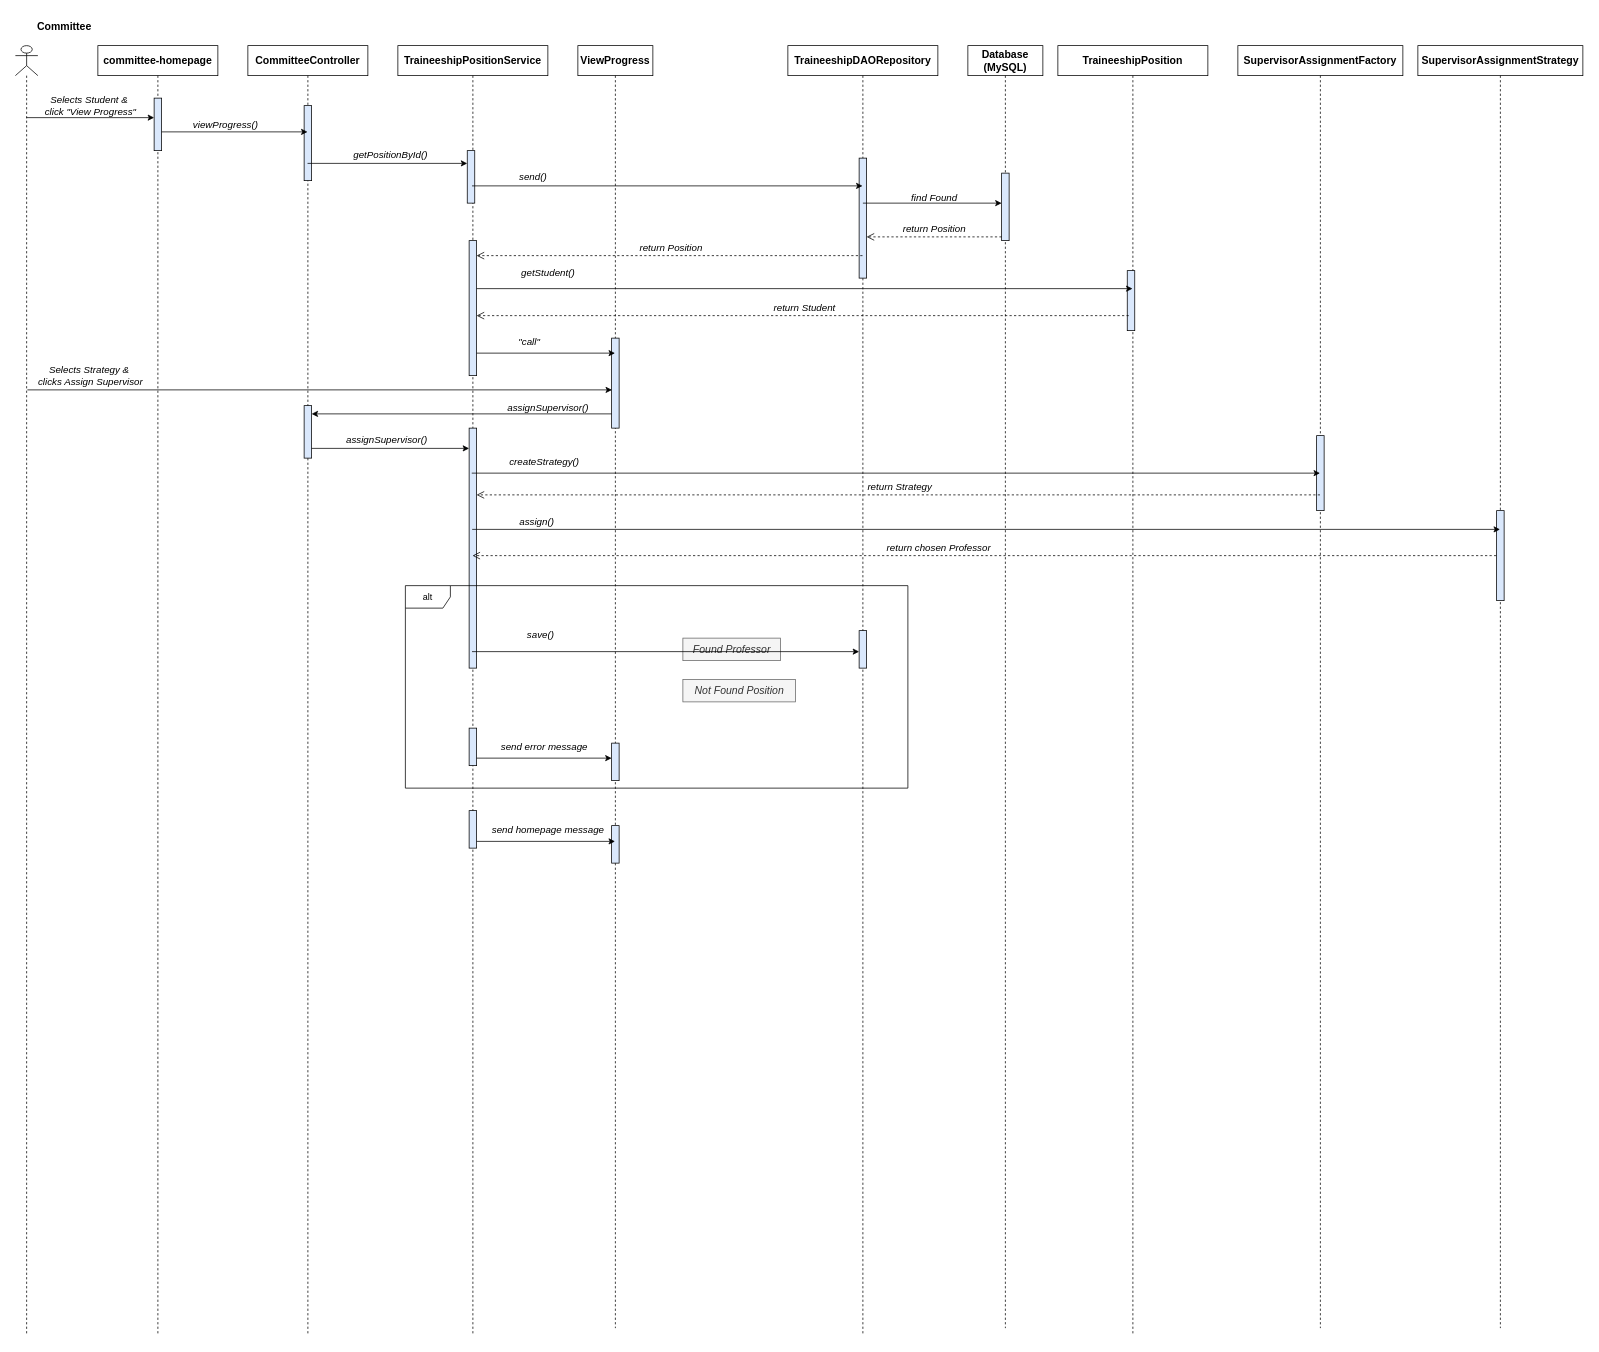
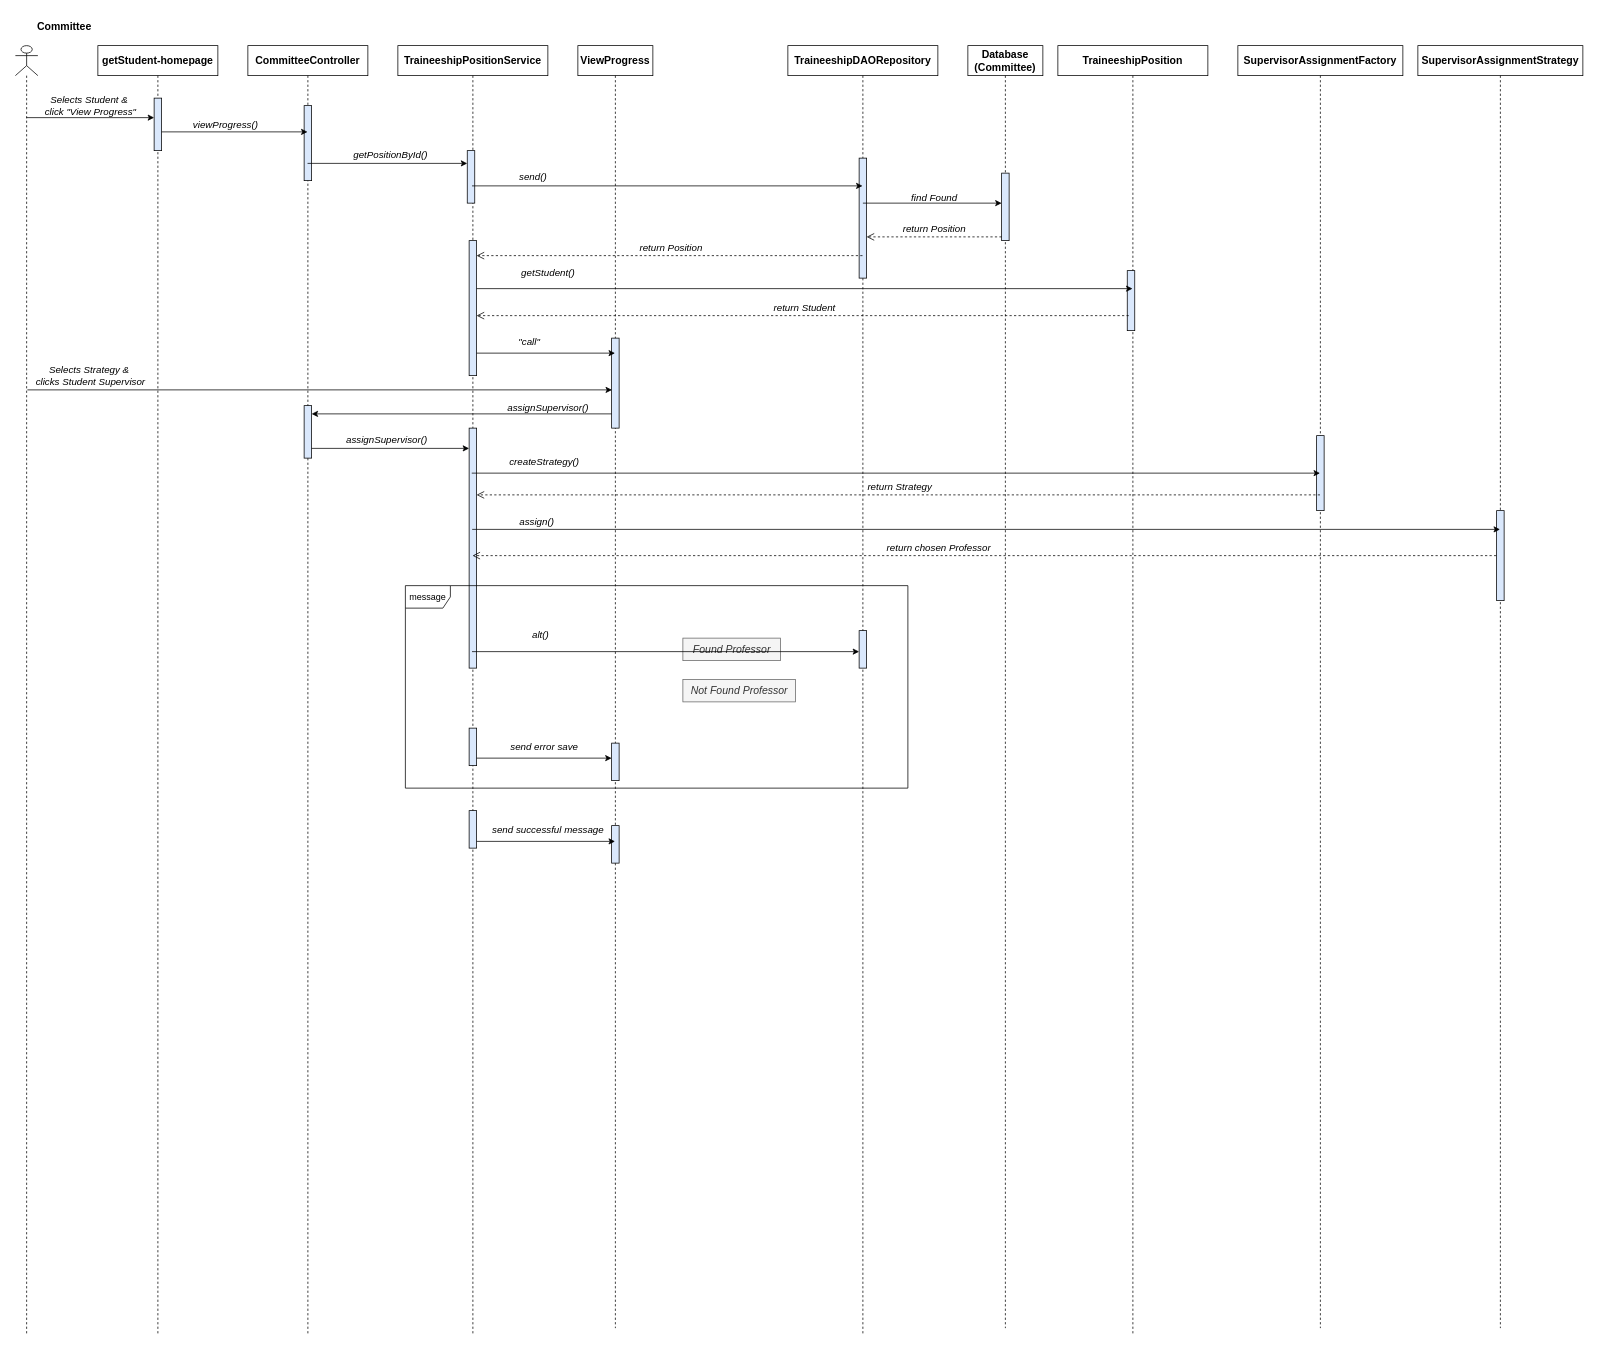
- <mxCell id="4" value="committee-homepage" style="shape=umlLifeline;perimeter=lifelinePerimeter;whiteSpace=wrap;html=1;container=1;dropTarget=0;collapsible=0;recursiveResize=0;outlineConnect=0;portConstraint=eastwest;newEdgeStyle={&quot;curved&quot;:0,&quot;rounded&quot;:0};fontSize=14;fontStyle=1" vertex="1" parent="1"><mxGeometry x="130" y="60" width="160" height="1720" as="geometry" /></mxCell>
+ <mxCell id="4" value="getStudent-homepage" style="shape=umlLifeline;perimeter=lifelinePerimeter;whiteSpace=wrap;html=1;container=1;dropTarget=0;collapsible=0;recursiveResize=0;outlineConnect=0;portConstraint=eastwest;newEdgeStyle={&quot;curved&quot;:0,&quot;rounded&quot;:0};fontSize=14;fontStyle=1" vertex="1" parent="1"><mxGeometry x="130" y="60" width="160" height="1720" as="geometry" /></mxCell>
- <mxCell id="24" value="Database (MySQL)" style="shape=umlLifeline;perimeter=lifelinePerimeter;whiteSpace=wrap;html=1;container=1;dropTarget=0;collapsible=0;recursiveResize=0;outlineConnect=0;portConstraint=eastwest;newEdgeStyle={&quot;curved&quot;:0,&quot;rounded&quot;:0};fontSize=14;fontStyle=1" vertex="1" parent="1"><mxGeometry x="1290" y="60" width="100" height="1710" as="geometry" /></mxCell>
+ <mxCell id="24" value="Database (Committee)" style="shape=umlLifeline;perimeter=lifelinePerimeter;whiteSpace=wrap;html=1;container=1;dropTarget=0;collapsible=0;recursiveResize=0;outlineConnect=0;portConstraint=eastwest;newEdgeStyle={&quot;curved&quot;:0,&quot;rounded&quot;:0};fontSize=14;fontStyle=1" vertex="1" parent="1"><mxGeometry x="1290" y="60" width="100" height="1710" as="geometry" /></mxCell>
- <mxCell id="40" value="Selects Strategy &amp;amp;&amp;nbsp;&lt;div&gt;clicks Assign Supervisor&lt;/div&gt;" style="text;html=1;align=center;verticalAlign=middle;resizable=0;points=[];autosize=1;strokeColor=none;fillColor=none;fontSize=13;fontStyle=2" vertex="1" parent="1"><mxGeometry x="40" y="480" width="160" height="40" as="geometry" /></mxCell>
+ <mxCell id="40" value="Selects Strategy &amp;amp;&amp;nbsp;&lt;div&gt;clicks Student Supervisor&lt;/div&gt;" style="text;html=1;align=center;verticalAlign=middle;resizable=0;points=[];autosize=1;strokeColor=none;fillColor=none;fontSize=13;fontStyle=2" vertex="1" parent="1"><mxGeometry x="40" y="480" width="160" height="40" as="geometry" /></mxCell>
- <mxCell id="56" value="alt" style="shape=umlFrame;whiteSpace=wrap;html=1;pointerEvents=0;" vertex="1" parent="1"><mxGeometry x="540" y="780" width="670" height="270" as="geometry" /></mxCell>
+ <mxCell id="56" value="message" style="shape=umlFrame;whiteSpace=wrap;html=1;pointerEvents=0;" vertex="1" parent="1"><mxGeometry x="540" y="780" width="670" height="270" as="geometry" /></mxCell>
- <mxCell id="61" value="save()" style="text;html=1;align=center;verticalAlign=middle;resizable=0;points=[];autosize=1;strokeColor=none;fillColor=none;fontSize=13;fontStyle=2" vertex="1" parent="1"><mxGeometry x="690" y="830" width="60" height="30" as="geometry" /></mxCell>
+ <mxCell id="61" value="alt()" style="text;html=1;align=center;verticalAlign=middle;resizable=0;points=[];autosize=1;strokeColor=none;fillColor=none;fontSize=13;fontStyle=2" vertex="1" parent="1"><mxGeometry x="690" y="830" width="60" height="30" as="geometry" /></mxCell>
- <mxCell id="58" value="Not Found Position" style="text;html=1;align=center;verticalAlign=middle;resizable=0;points=[];autosize=1;strokeColor=#666666;fillColor=#f5f5f5;fontSize=14;fontStyle=2;fontColor=#333333;" vertex="1" parent="1"><mxGeometry x="910" y="905" width="150" height="30" as="geometry" /></mxCell>
+ <mxCell id="58" value="Not Found Professor" style="text;html=1;align=center;verticalAlign=middle;resizable=0;points=[];autosize=1;strokeColor=#666666;fillColor=#f5f5f5;fontSize=14;fontStyle=2;fontColor=#333333;" vertex="1" parent="1"><mxGeometry x="910" y="905" width="150" height="30" as="geometry" /></mxCell>
- <mxCell id="64" value="send error message" style="text;html=1;align=center;verticalAlign=middle;resizable=0;points=[];autosize=1;strokeColor=none;fillColor=none;fontSize=13;fontStyle=2" vertex="1" parent="1"><mxGeometry x="655" y="980" width="140" height="30" as="geometry" /></mxCell>
+ <mxCell id="64" value="send error save" style="text;html=1;align=center;verticalAlign=middle;resizable=0;points=[];autosize=1;strokeColor=none;fillColor=none;fontSize=13;fontStyle=2" vertex="1" parent="1"><mxGeometry x="655" y="980" width="140" height="30" as="geometry" /></mxCell>
- <mxCell id="66" value="send homepage message" style="text;html=1;align=center;verticalAlign=middle;resizable=0;points=[];autosize=1;strokeColor=none;fillColor=none;fontSize=13;fontStyle=2" vertex="1" parent="1"><mxGeometry x="645" y="1090" width="170" height="30" as="geometry" /></mxCell>
+ <mxCell id="66" value="send successful message" style="text;html=1;align=center;verticalAlign=middle;resizable=0;points=[];autosize=1;strokeColor=none;fillColor=none;fontSize=13;fontStyle=2" vertex="1" parent="1"><mxGeometry x="645" y="1090" width="170" height="30" as="geometry" /></mxCell>
